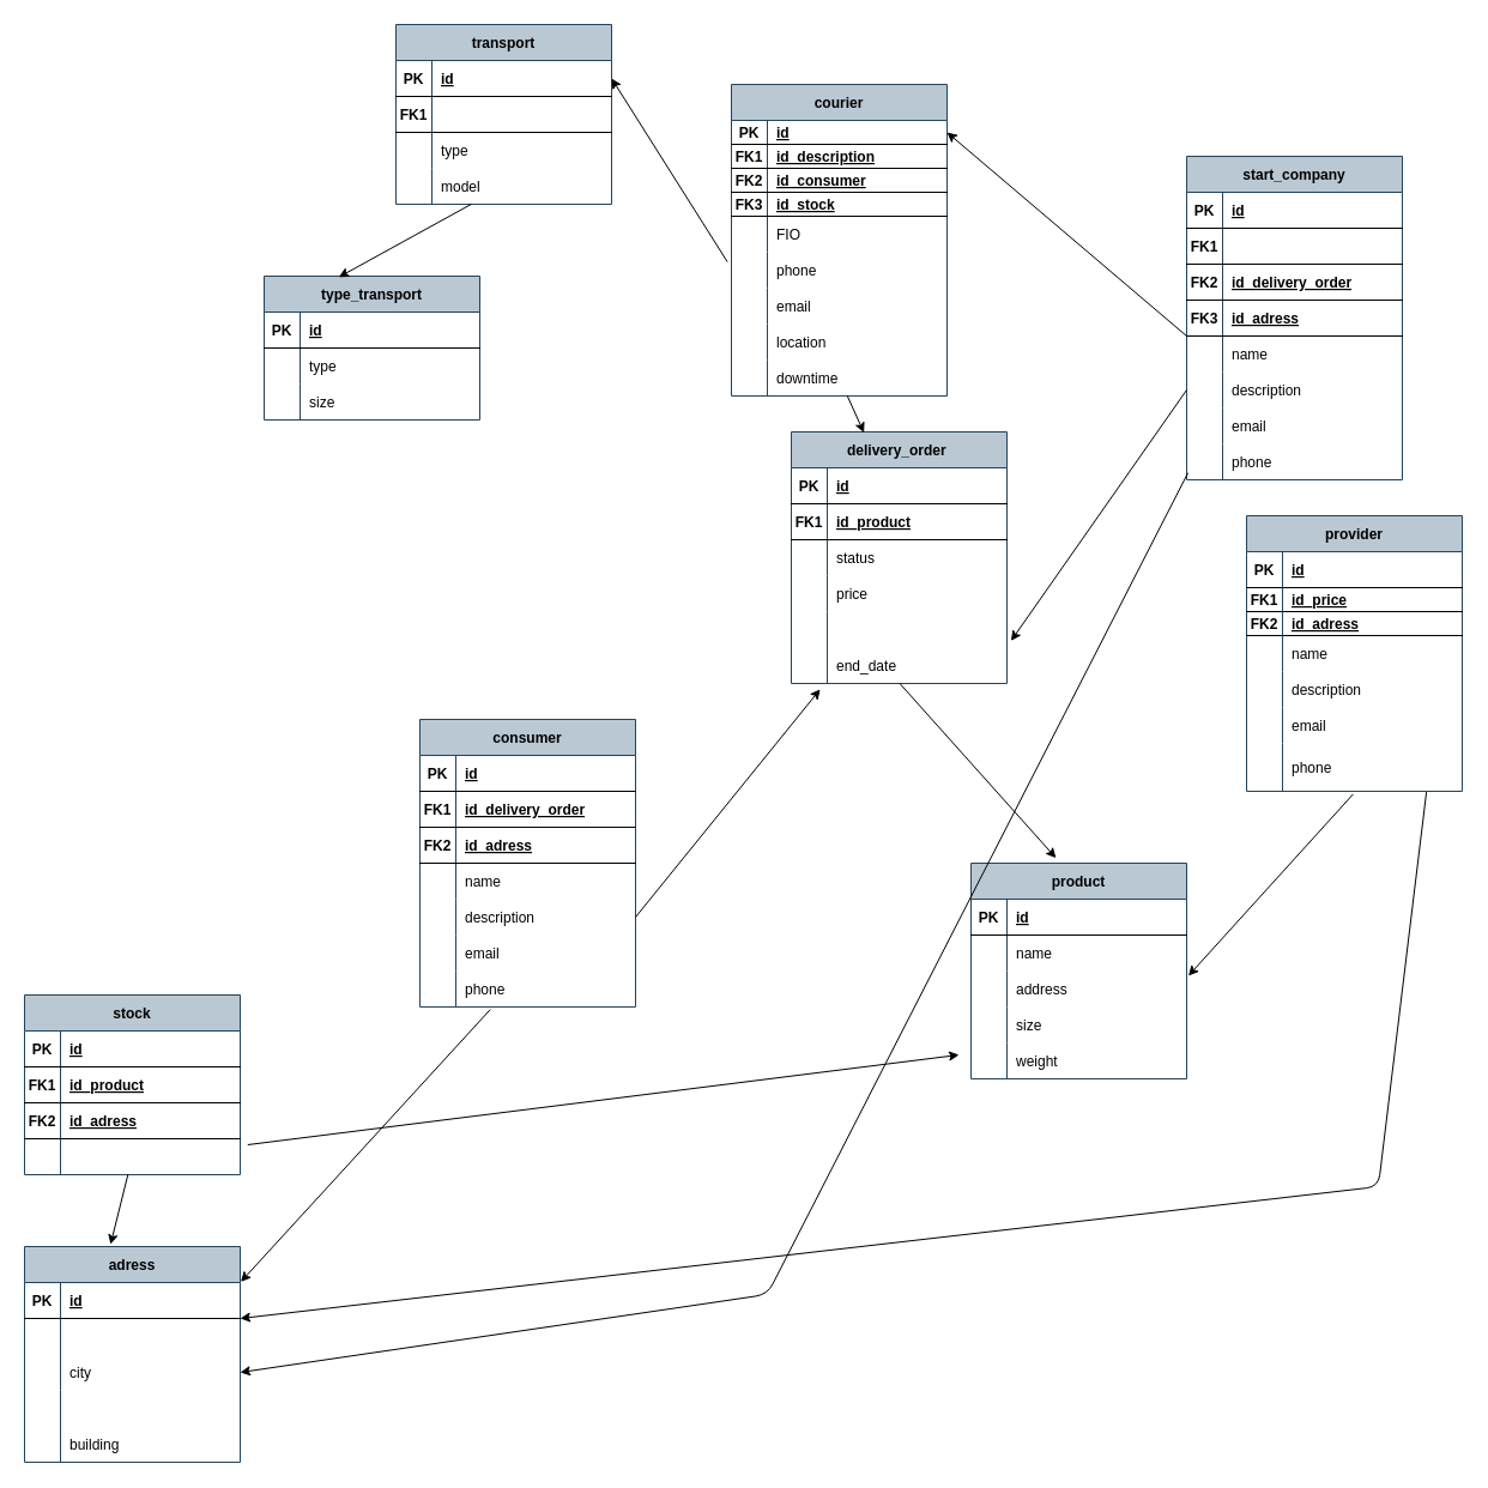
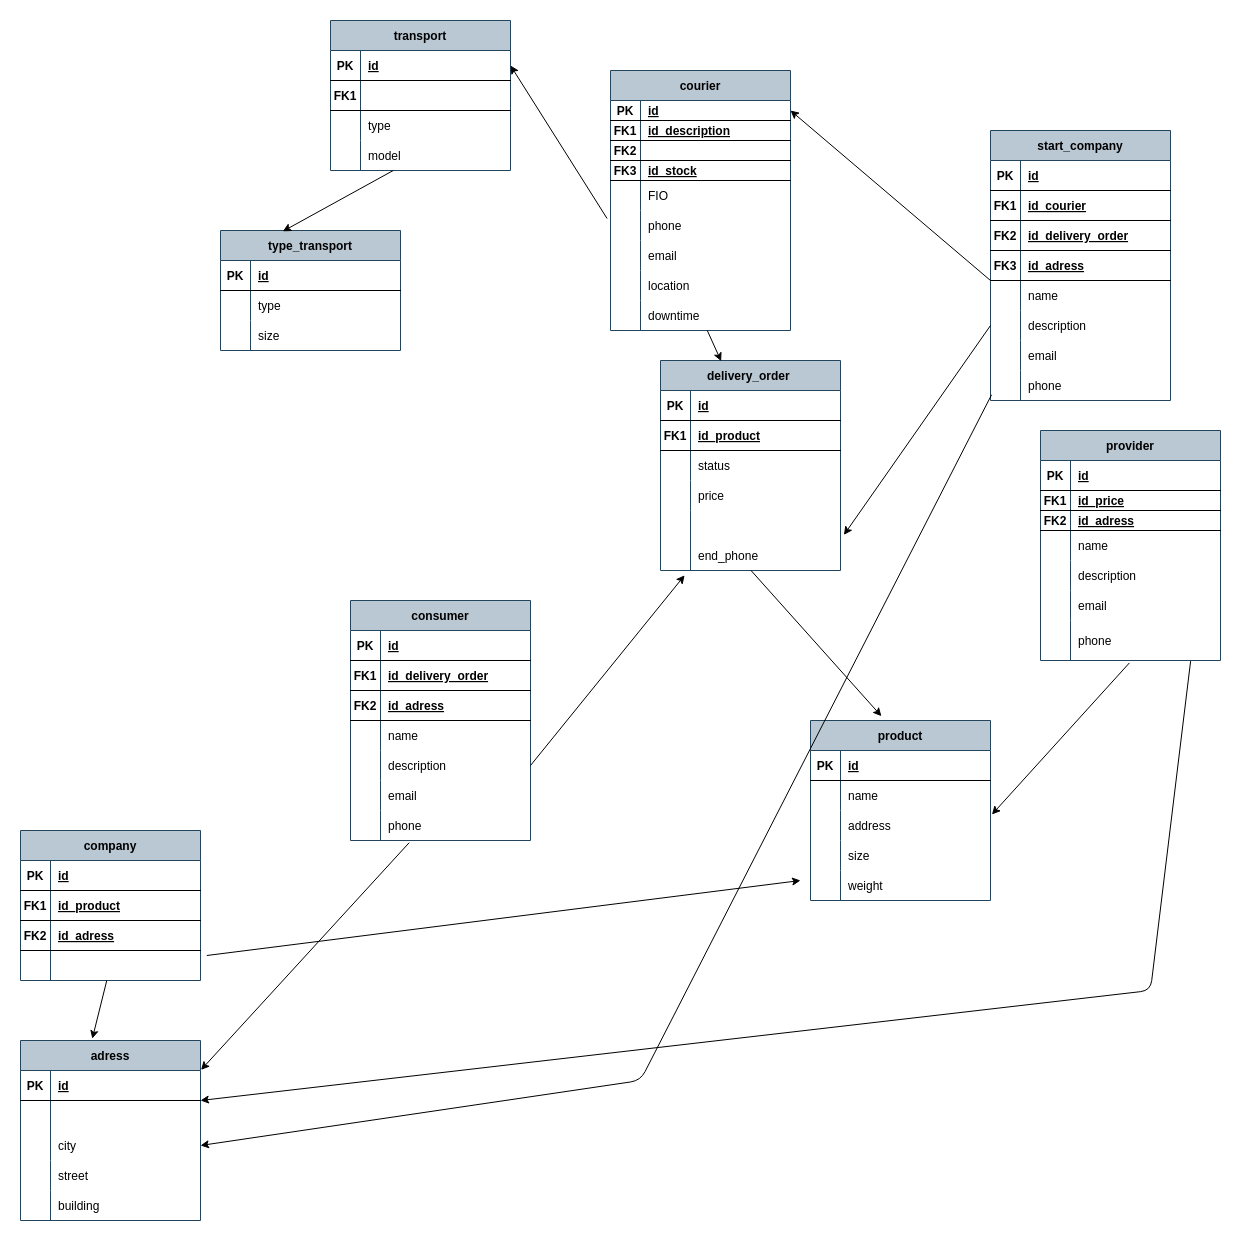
- <mxCell id="90" value="id_consumer" style="shape=partialRectangle;connectable=0;fillColor=none;top=0;left=0;bottom=0;right=0;align=left;spacingLeft=6;fontStyle=5;overflow=hidden;" parent="88" vertex="1"><mxGeometry x="30" width="150" height="20" as="geometry" /></mxCell>
+ <mxCell id="22" value="id_courier" style="shape=partialRectangle;connectable=0;fillColor=none;top=0;left=0;bottom=0;right=0;align=left;spacingLeft=6;fontStyle=5;overflow=hidden;" parent="20" vertex="1"><mxGeometry x="30" width="150" height="30" as="geometry" /></mxCell>
- <mxCell id="58" value="end_date" style="shape=partialRectangle;connectable=0;fillColor=none;top=0;left=0;bottom=0;right=0;align=left;spacingLeft=6;overflow=hidden;" parent="56" vertex="1"><mxGeometry x="30" width="150" height="30" as="geometry" /></mxCell>
+ <mxCell id="58" value="end_phone" style="shape=partialRectangle;connectable=0;fillColor=none;top=0;left=0;bottom=0;right=0;align=left;spacingLeft=6;overflow=hidden;" parent="56" vertex="1"><mxGeometry x="30" width="150" height="30" as="geometry" /></mxCell>
- <mxCell id="119" value="stock" style="shape=table;startSize=30;container=1;collapsible=1;childLayout=tableLayout;fixedRows=1;rowLines=0;fontStyle=1;align=center;resizeLast=1;fillColor=#bac8d3;strokeColor=#23445d;" parent="1" vertex="1"><mxGeometry x="20" y="830" width="180" height="150" as="geometry" /></mxCell>
+ <mxCell id="119" value="company" style="shape=table;startSize=30;container=1;collapsible=1;childLayout=tableLayout;fixedRows=1;rowLines=0;fontStyle=1;align=center;resizeLast=1;fillColor=#bac8d3;strokeColor=#23445d;" parent="1" vertex="1"><mxGeometry x="20" y="830" width="180" height="150" as="geometry" /></mxCell>
+ <mxCell id="190" value="street" style="shape=partialRectangle;connectable=0;fillColor=none;top=0;left=0;bottom=0;right=0;align=left;spacingLeft=6;overflow=hidden;" parent="188" vertex="1"><mxGeometry x="30" width="150" height="30" as="geometry" /></mxCell>
